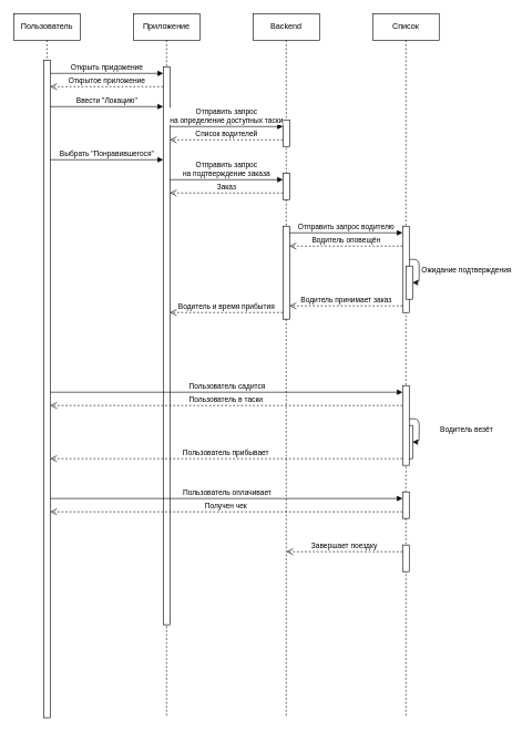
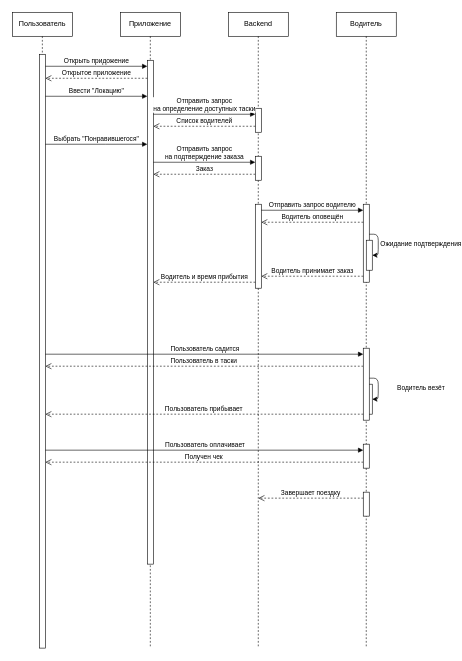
- <mxCell id="21" value="Список" style="shape=umlLifeline;perimeter=lifelinePerimeter;whiteSpace=wrap;html=1;container=0;dropTarget=0;collapsible=0;recursiveResize=0;outlineConnect=0;portConstraint=eastwest;newEdgeStyle={&quot;edgeStyle&quot;:&quot;elbowEdgeStyle&quot;,&quot;elbow&quot;:&quot;vertical&quot;,&quot;curved&quot;:0,&quot;rounded&quot;:0};" vertex="1" parent="1"><mxGeometry x="560" y="20" width="100" height="1060" as="geometry" /></mxCell>
+ <mxCell id="21" value="Водитель" style="shape=umlLifeline;perimeter=lifelinePerimeter;whiteSpace=wrap;html=1;container=0;dropTarget=0;collapsible=0;recursiveResize=0;outlineConnect=0;portConstraint=eastwest;newEdgeStyle={&quot;edgeStyle&quot;:&quot;elbowEdgeStyle&quot;,&quot;elbow&quot;:&quot;vertical&quot;,&quot;curved&quot;:0,&quot;rounded&quot;:0};" vertex="1" parent="1"><mxGeometry x="560" y="20" width="100" height="1060" as="geometry" /></mxCell>
